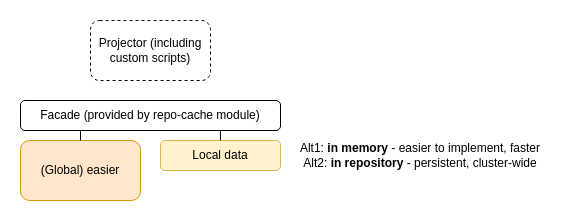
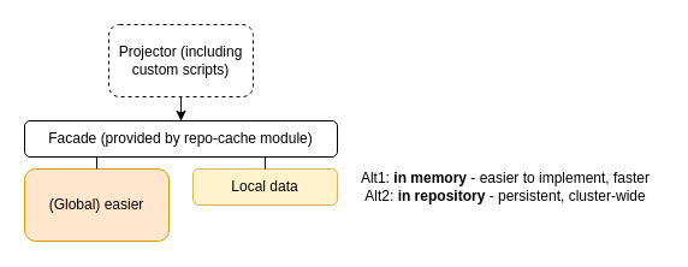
+ <mxCell id="5" style="edgeStyle=orthogonalEdgeStyle;rounded=0;orthogonalLoop=1;jettySize=auto;html=1;exitX=0.5;exitY=1;exitDx=0;exitDy=0;" parent="1" source="6" target="4" edge="1"><mxGeometry relative="1" as="geometry" /></mxCell>
